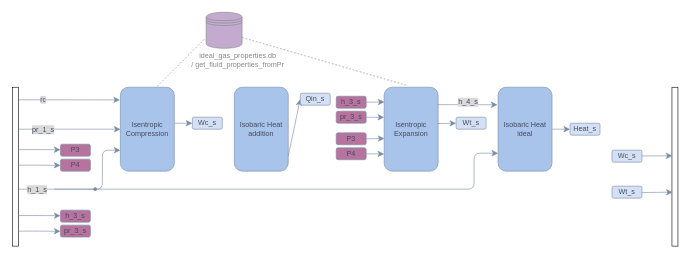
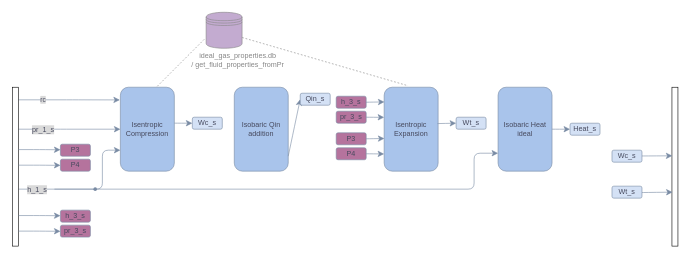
- <mxCell id="20" value="" style="endArrow=classic;html=1;rounded=1;fontSize=12;startSize=8;endSize=8;curved=1;labelBackgroundColor=none;strokeColor=#788AA3;fontColor=default;entryX=-0.013;entryY=0.209;entryDx=0;entryDy=0;entryPerimeter=0;exitX=0.989;exitY=0.207;exitDx=0;exitDy=0;exitPerimeter=0;" parent="1" source="12" target="19" edge="1"><mxGeometry width="50" height="50" relative="1" as="geometry"><mxPoint x="740" y="174" as="sourcePoint" /><mxPoint x="761" y="175" as="targetPoint" /></mxGeometry></mxCell>
- <mxCell id="21" value="h_4_s" style="edgeLabel;html=1;align=center;verticalAlign=middle;resizable=0;points=[];fontSize=12;labelBackgroundColor=light-dark(#D9D9D9,#DBDBDB);fontColor=light-dark(#46495D,#46495D);rounded=1;" parent="20" vertex="1" connectable="0"><mxGeometry x="0.364" y="-2" relative="1" as="geometry"><mxPoint x="-18" y="-7" as="offset" /></mxGeometry></mxCell>
- <mxCell id="7" value="Isobaric Heat addition" style="rounded=1;whiteSpace=wrap;html=1;labelBackgroundColor=none;fillColor=light-dark(#A9C4EB,#A9C4EB);strokeColor=#788AA3;fontColor=light-dark(#46495D,#333333);" parent="1" vertex="1"><mxGeometry x="390" y="145" width="90" height="140" as="geometry" /></mxCell>
+ <mxCell id="7" value="Isobaric Qin addition" style="rounded=1;whiteSpace=wrap;html=1;labelBackgroundColor=none;fillColor=light-dark(#A9C4EB,#A9C4EB);strokeColor=#788AA3;fontColor=light-dark(#46495D,#333333);" parent="1" vertex="1"><mxGeometry x="390" y="145" width="90" height="140" as="geometry" /></mxCell>
